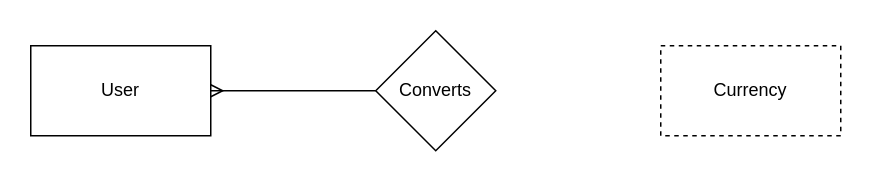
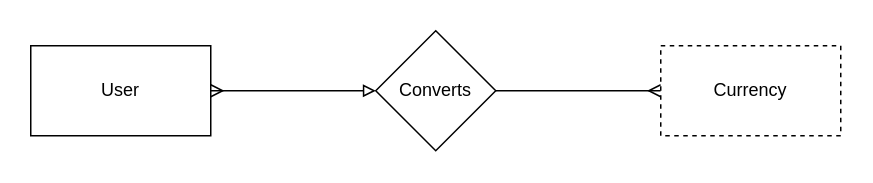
- <mxCell id="2" style="edgeStyle=orthogonalEdgeStyle;rounded=0;orthogonalLoop=1;jettySize=auto;html=1;exitX=1;exitY=0.5;exitDx=0;exitDy=0;endArrow=none;endFill=0;startArrow=ERmany;startFill=0;" edge="1" parent="1" source="3" target="5"><mxGeometry relative="1" as="geometry" /></mxCell>
+ <mxCell id="2" style="edgeStyle=orthogonalEdgeStyle;rounded=0;orthogonalLoop=1;jettySize=auto;html=1;exitX=1;exitY=0.5;exitDx=0;exitDy=0;endArrow=block;endFill=0;startArrow=ERmany;startFill=0;" edge="1" parent="1" source="3" target="5"><mxGeometry relative="1" as="geometry" /></mxCell>
+ <mxCell id="4" style="edgeStyle=orthogonalEdgeStyle;rounded=0;orthogonalLoop=1;jettySize=auto;html=1;exitX=1;exitY=0.5;exitDx=0;exitDy=0;entryX=0;entryY=0.5;entryDx=0;entryDy=0;endArrow=ERmany;endFill=0;" edge="1" parent="1" source="5" target="6"><mxGeometry relative="1" as="geometry" /></mxCell>
